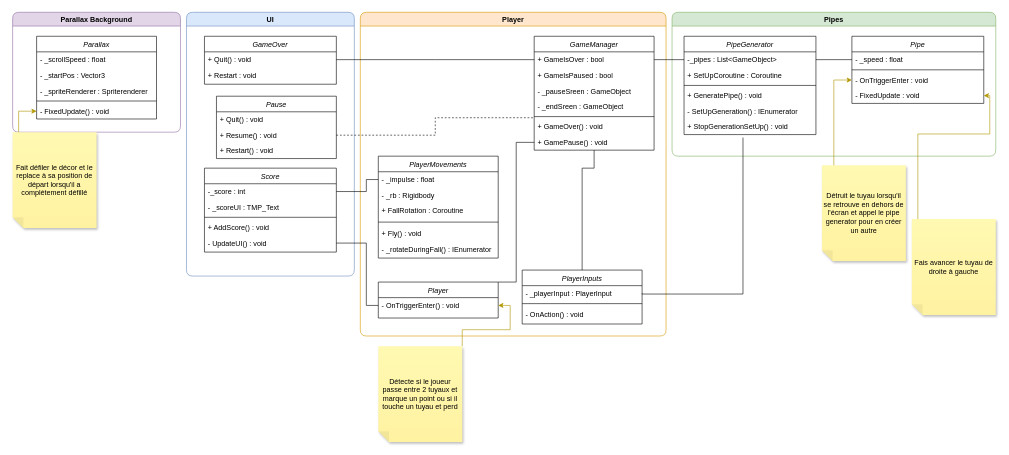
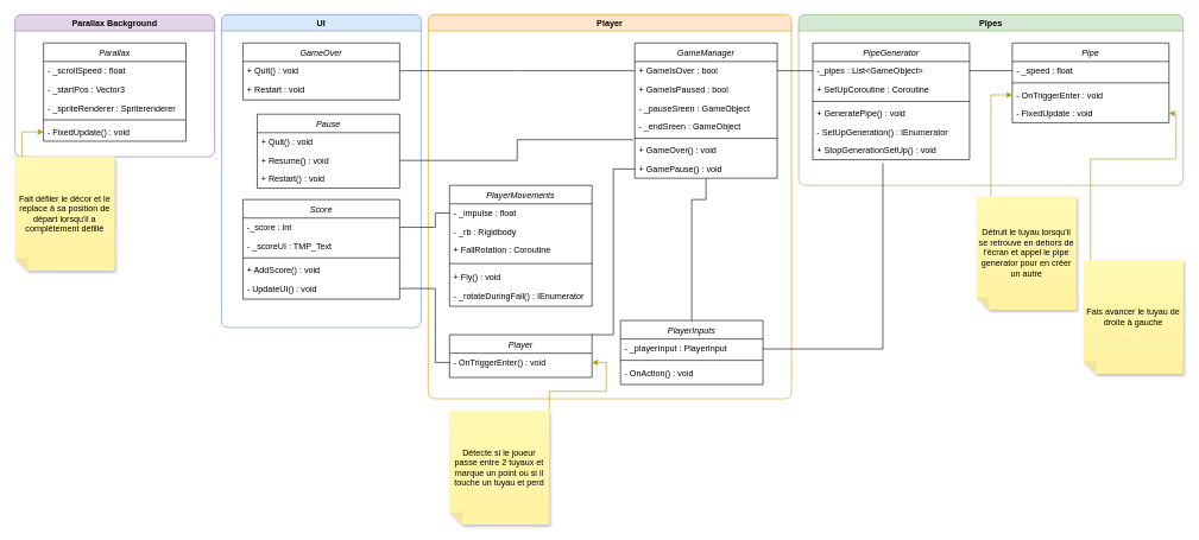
- <mxCell id="65" style="edgeStyle=orthogonalEdgeStyle;rounded=0;orthogonalLoop=1;jettySize=auto;html=1;exitX=1;exitY=0.5;exitDx=0;exitDy=0;entryX=-0.01;entryY=-0.081;entryDx=0;entryDy=0;entryPerimeter=0;endArrow=none;endFill=0;dashed=1;" parent="1" source="62" target="29" edge="1"><mxGeometry relative="1" as="geometry" /></mxCell>
+ <mxCell id="65" style="edgeStyle=orthogonalEdgeStyle;rounded=0;orthogonalLoop=1;jettySize=auto;html=1;exitX=1;exitY=0.5;exitDx=0;exitDy=0;entryX=-0.01;entryY=-0.081;entryDx=0;entryDy=0;entryPerimeter=0;endArrow=none;endFill=0;" parent="1" source="62" target="29" edge="1"><mxGeometry relative="1" as="geometry" /></mxCell>
